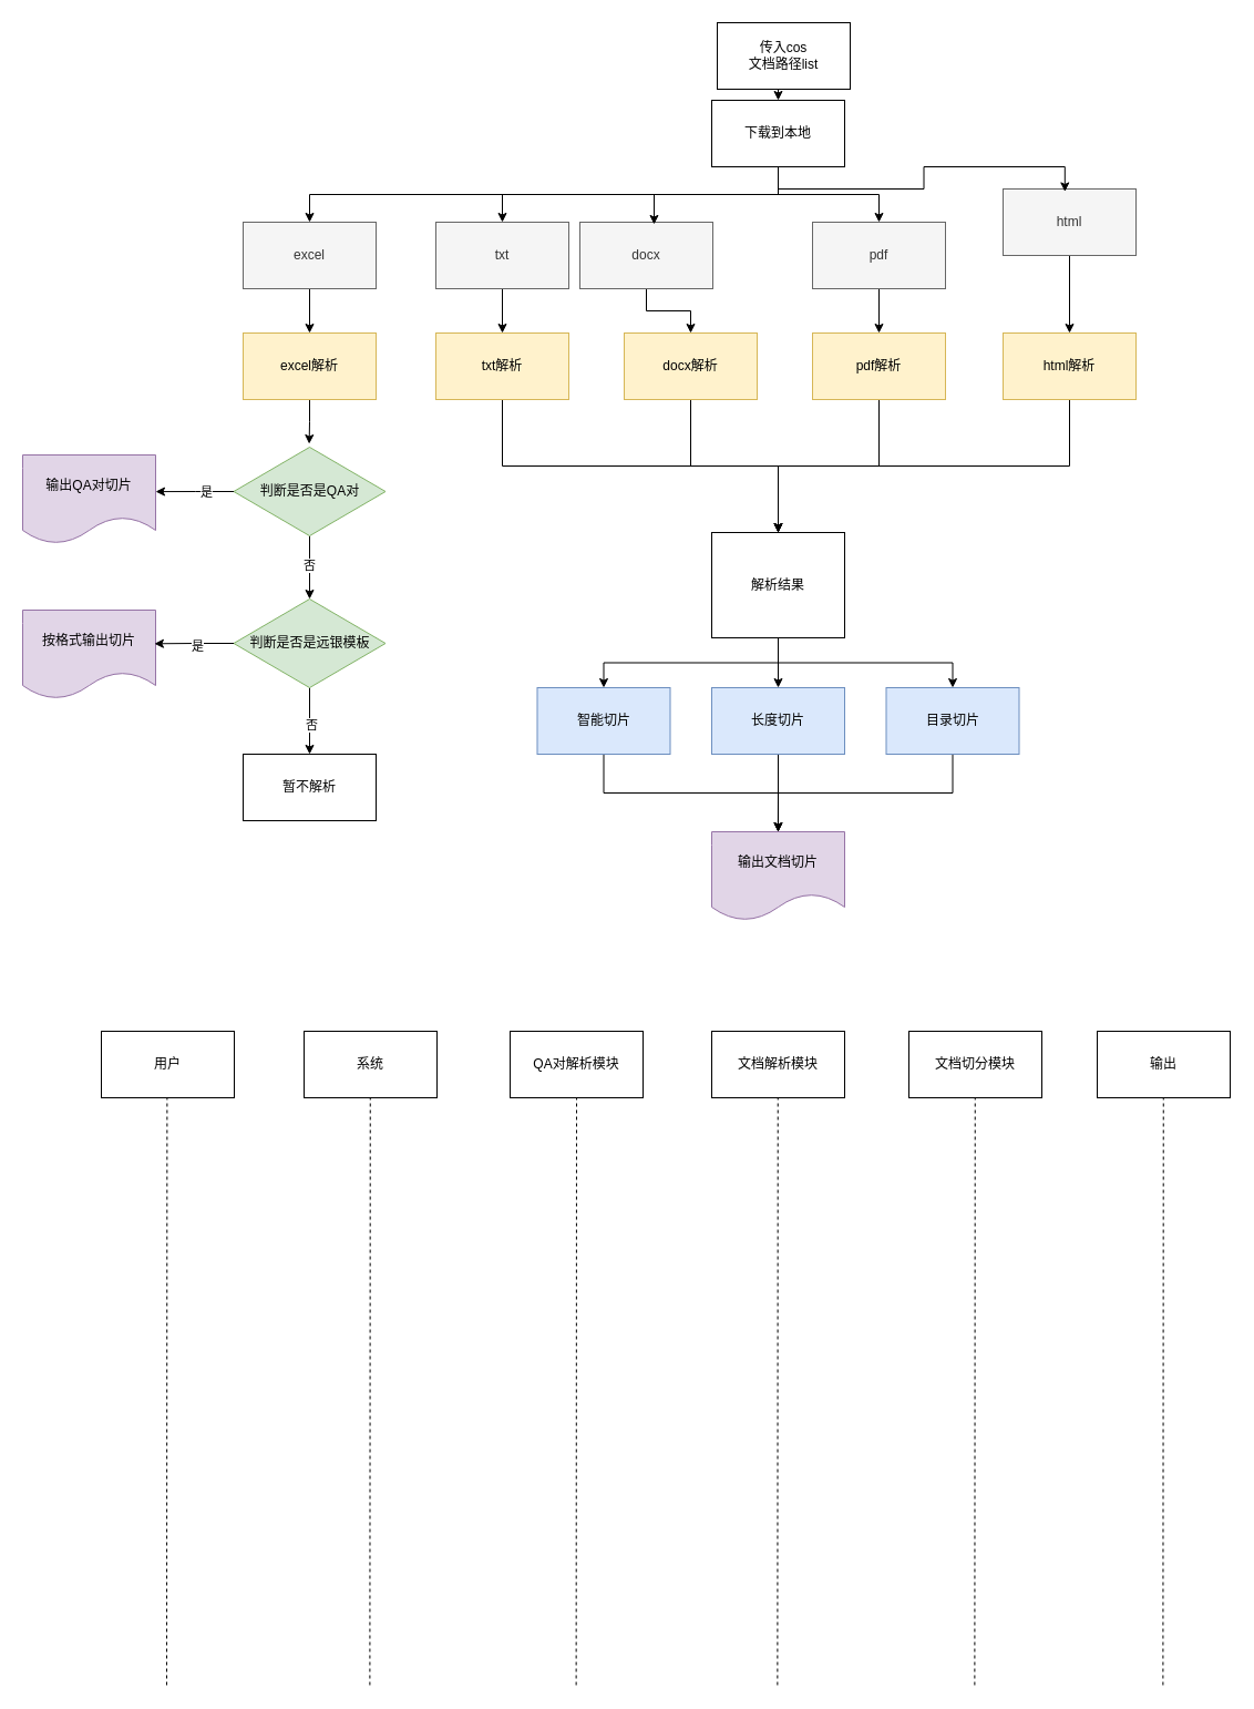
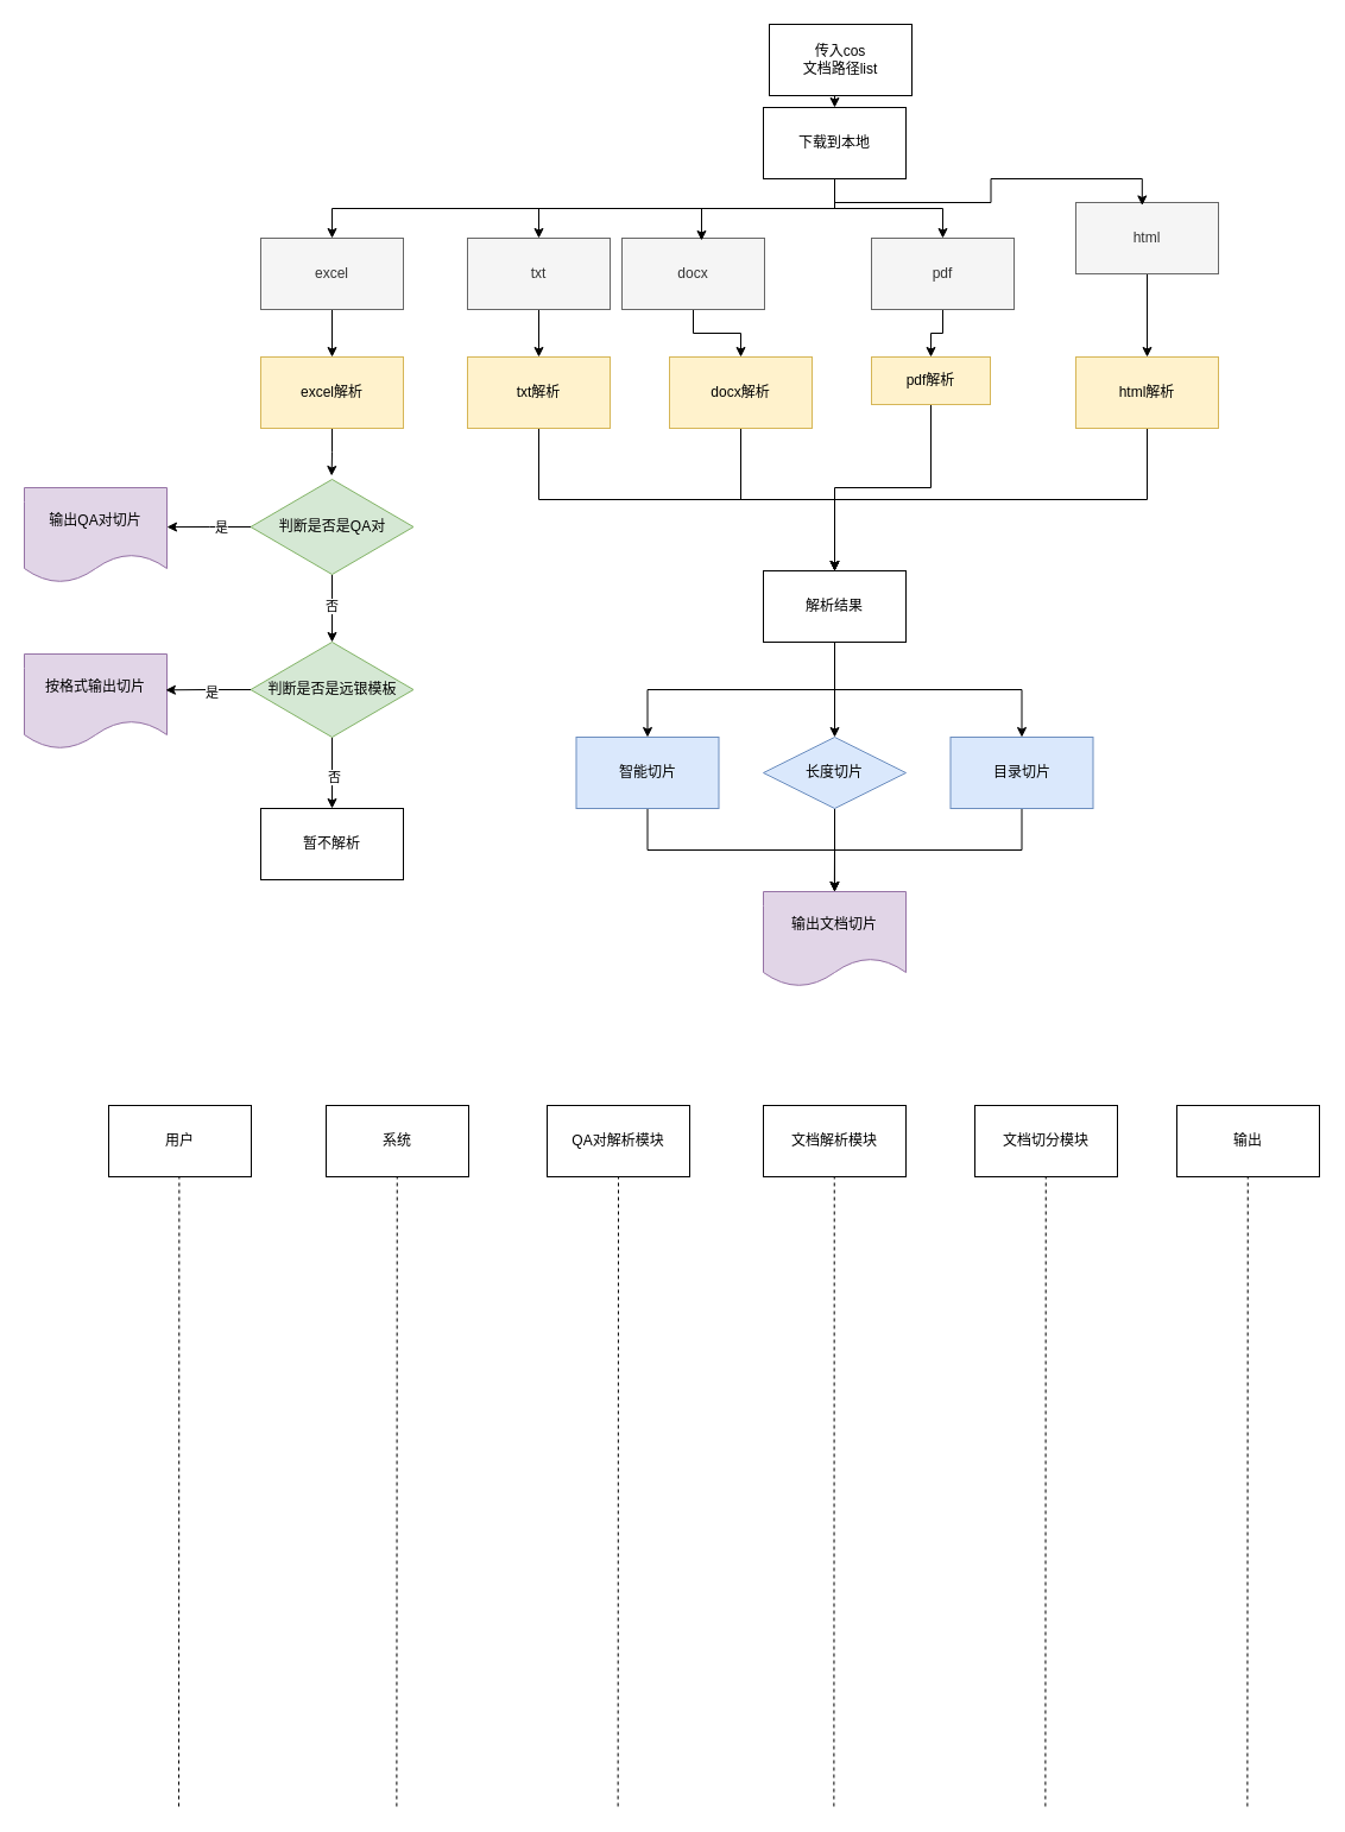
- <mxCell id="40" value="pdf解析" style="rounded=0;whiteSpace=wrap;html=1;fillColor=#fff2cc;strokeColor=#d6b656;" parent="1" vertex="1"><mxGeometry x="733" y="300" width="120" height="60" as="geometry" /></mxCell>
+ <mxCell id="40" value="pdf解析" style="rounded=0;whiteSpace=wrap;html=1;fillColor=#fff2cc;strokeColor=#d6b656;" parent="1" vertex="1"><mxGeometry x="733" y="300" width="100" height="40" as="geometry" /></mxCell>
- <mxCell id="53" value="解析结果" style="rounded=0;whiteSpace=wrap;html=1;" parent="1" vertex="1"><mxGeometry x="642" y="480" width="120" height="95" as="geometry" /></mxCell>
+ <mxCell id="53" value="解析结果" style="rounded=0;whiteSpace=wrap;html=1;" parent="1" vertex="1"><mxGeometry x="642" y="480" width="120" height="60" as="geometry" /></mxCell>
- <mxCell id="37" value="长度切片" style="rounded=0;whiteSpace=wrap;html=1;fillColor=#dae8fc;strokeColor=#6c8ebf;" parent="1" vertex="1"><mxGeometry x="642" y="620" width="120" height="60" as="geometry" /></mxCell>
+ <mxCell id="37" value="长度切片" style="rhombus;whiteSpace=wrap;html=1;fillColor=#dae8fc;strokeColor=#6c8ebf;" parent="1" vertex="1"><mxGeometry x="642" y="620" width="120" height="60" as="geometry" /></mxCell>
